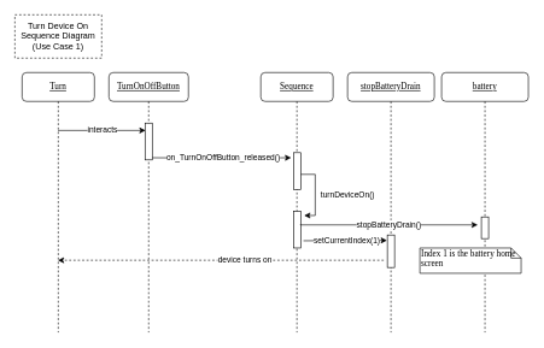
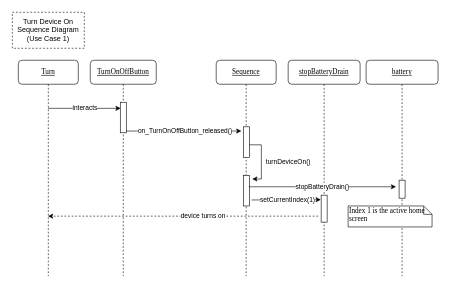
- <mxCell id="4" value="Index 1 is the battery home screen" style="shape=note;whiteSpace=wrap;html=1;size=14;verticalAlign=top;align=left;spacingTop=-6;rounded=0;shadow=0;comic=0;labelBackgroundColor=none;strokeWidth=1;fontFamily=Verdana;fontSize=12;fillColor=default;strokeColor=default;fontColor=default;" parent="2" vertex="1"><mxGeometry x="-30" y="243" width="140" height="35" as="geometry" /></mxCell>
+ <mxCell id="4" value="Index 1 is the active home screen" style="shape=note;whiteSpace=wrap;html=1;size=14;verticalAlign=top;align=left;spacingTop=-6;rounded=0;shadow=0;comic=0;labelBackgroundColor=none;strokeWidth=1;fontFamily=Verdana;fontSize=12;fillColor=default;strokeColor=default;fontColor=default;" parent="2" vertex="1"><mxGeometry x="-30" y="243" width="140" height="35" as="geometry" /></mxCell>
